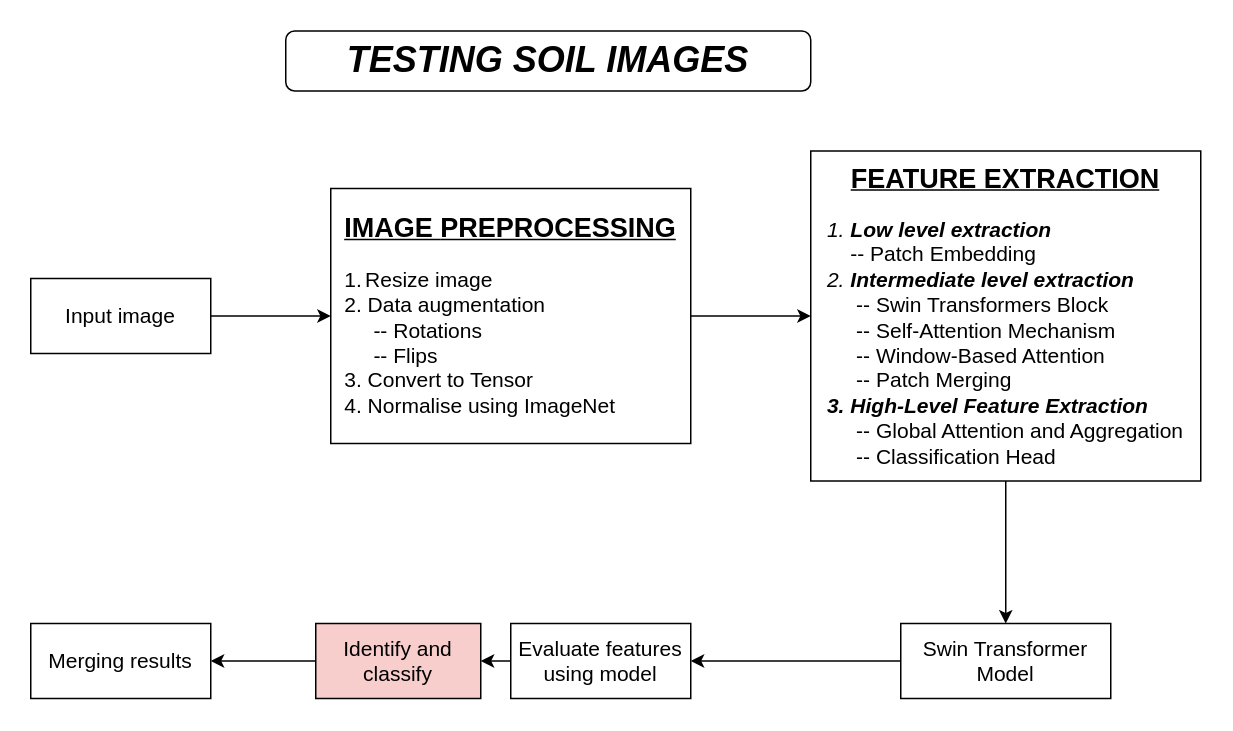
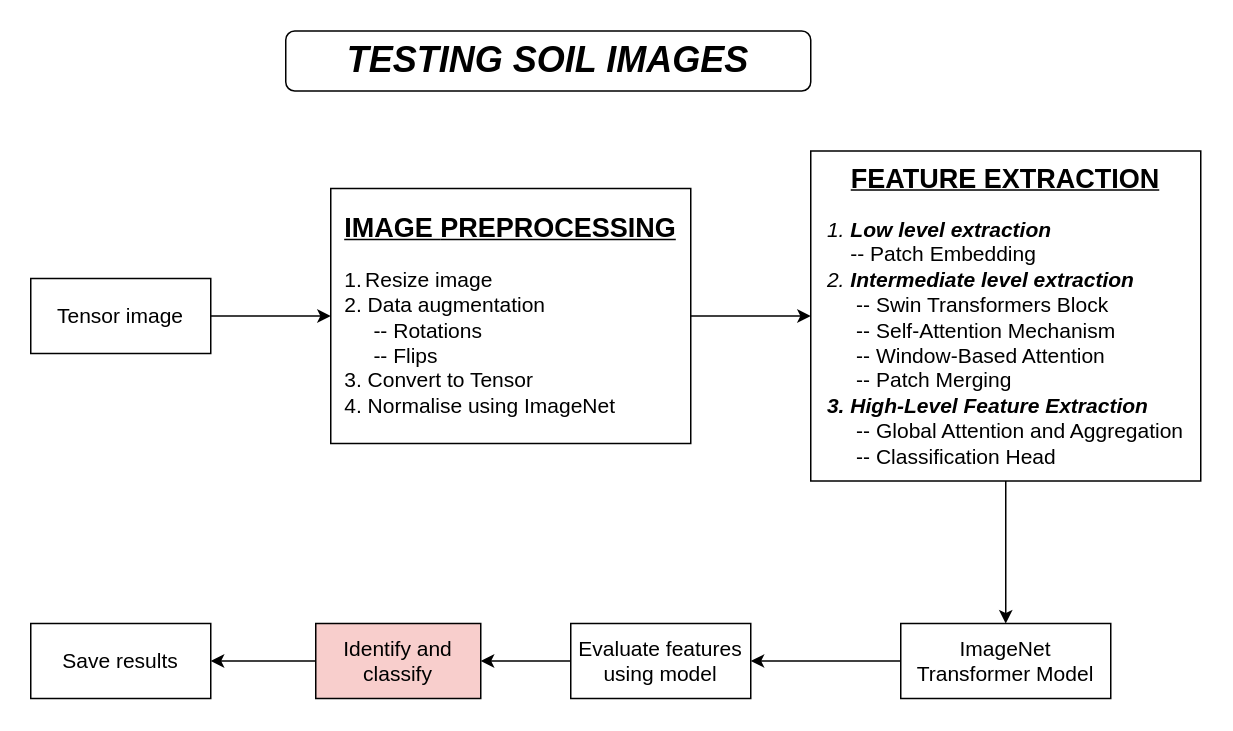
- <mxCell id="2" value="&lt;font style=&quot;font-size: 14px;&quot;&gt;Input image&lt;/font&gt;" style="rounded=0;whiteSpace=wrap;html=1;" vertex="1" parent="1"><mxGeometry x="20" y="185" width="120" height="50" as="geometry" /></mxCell>
+ <mxCell id="2" value="&lt;font style=&quot;font-size: 14px;&quot;&gt;Tensor image&lt;/font&gt;" style="rounded=0;whiteSpace=wrap;html=1;" vertex="1" parent="1"><mxGeometry x="20" y="185" width="120" height="50" as="geometry" /></mxCell>
- <mxCell id="8" value="&lt;font style=&quot;font-size: 14px;&quot;&gt;Merging results&lt;/font&gt;" style="rounded=0;whiteSpace=wrap;html=1;" vertex="1" parent="1"><mxGeometry x="20" y="415" width="120" height="50" as="geometry" /></mxCell>
+ <mxCell id="8" value="&lt;font style=&quot;font-size: 14px;&quot;&gt;Save results&lt;/font&gt;" style="rounded=0;whiteSpace=wrap;html=1;" vertex="1" parent="1"><mxGeometry x="20" y="415" width="120" height="50" as="geometry" /></mxCell>
- <mxCell id="7" value="&lt;font style=&quot;font-size: 14px;&quot;&gt;Evaluate features using model&lt;/font&gt;" style="rounded=0;whiteSpace=wrap;html=1;" vertex="1" parent="1"><mxGeometry x="340" y="415" width="120" height="50" as="geometry" /></mxCell>
+ <mxCell id="7" value="&lt;font style=&quot;font-size: 14px;&quot;&gt;Evaluate features using model&lt;/font&gt;" style="rounded=0;whiteSpace=wrap;html=1;" vertex="1" parent="1"><mxGeometry x="380" y="415" width="120" height="50" as="geometry" /></mxCell>
- <mxCell id="4" value="&lt;font style=&quot;font-size: 14px;&quot;&gt;Swin Transformer Model&lt;/font&gt;" style="rounded=0;whiteSpace=wrap;html=1;" vertex="1" parent="1"><mxGeometry x="600" y="415" width="140" height="50" as="geometry" /></mxCell>
+ <mxCell id="4" value="&lt;font style=&quot;font-size: 14px;&quot;&gt;ImageNet Transformer Model&lt;/font&gt;" style="rounded=0;whiteSpace=wrap;html=1;" vertex="1" parent="1"><mxGeometry x="600" y="415" width="140" height="50" as="geometry" /></mxCell>
